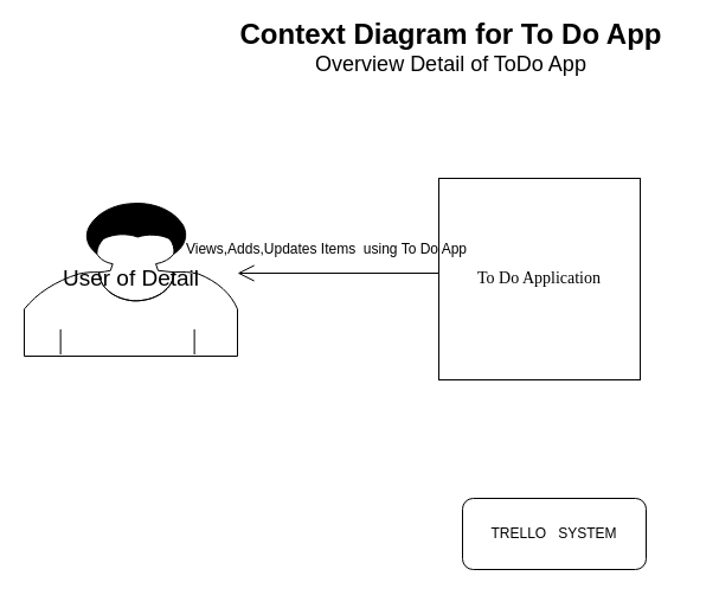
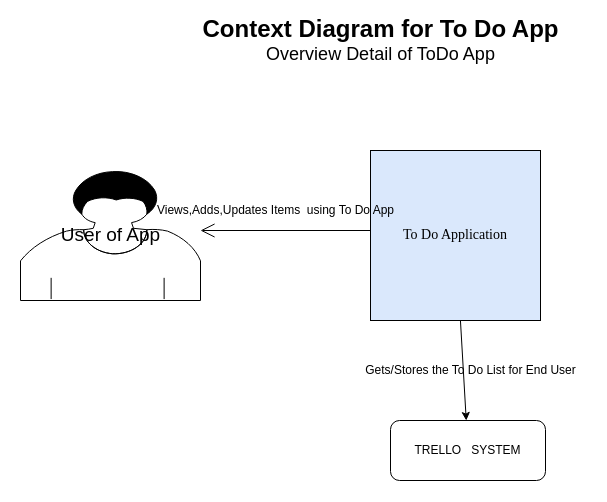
- <mxCell id="4" value="&lt;font style=&quot;font-size: 19px&quot;&gt;User of Detail&lt;/font&gt;" style="shape=mxgraph.bpmn.user_task;html=1;outlineConnect=0;fontSize=9;" parent="1" vertex="1"><mxGeometry x="20" y="170" width="180" height="130" as="geometry" /></mxCell>
+ <mxCell id="4" value="&lt;font style=&quot;font-size: 19px&quot;&gt;User of App&lt;/font&gt;" style="shape=mxgraph.bpmn.user_task;html=1;outlineConnect=0;fontSize=9;" parent="1" vertex="1"><mxGeometry x="20" y="170" width="180" height="130" as="geometry" /></mxCell>
- <mxCell id="2" value="&lt;font face=&quot;Comic Sans MS&quot;&gt;&lt;span style=&quot;font-size: 14px&quot;&gt;To Do Application&lt;/span&gt;&lt;/font&gt;" style="whiteSpace=wrap;html=1;aspect=fixed;" parent="1" vertex="1"><mxGeometry x="370" y="150" width="170" height="170" as="geometry" /></mxCell>
+ <mxCell id="2" value="&lt;font face=&quot;Comic Sans MS&quot;&gt;&lt;span style=&quot;font-size: 14px&quot;&gt;To Do Application&lt;/span&gt;&lt;/font&gt;" style="whiteSpace=wrap;html=1;aspect=fixed;fillColor=#dae8fc;" parent="1" vertex="1"><mxGeometry x="370" y="150" width="170" height="170" as="geometry" /></mxCell>
+ <mxCell id="7" value="" style="endArrow=classic;html=1;" parent="1" source="2" target="8" edge="1"><mxGeometry width="50" height="50" relative="1" as="geometry"><mxPoint x="380" y="300" as="sourcePoint" /><mxPoint x="450" y="450" as="targetPoint" /></mxGeometry></mxCell>
+ <mxCell id="9" value="Gets/Stores the To Do List for End User" style="text;html=1;resizable=0;autosize=1;align=center;verticalAlign=middle;points=[];fillColor=none;strokeColor=none;rounded=0;" parent="1" vertex="1"><mxGeometry x="355" y="360" width="230" height="20" as="geometry" /></mxCell>
